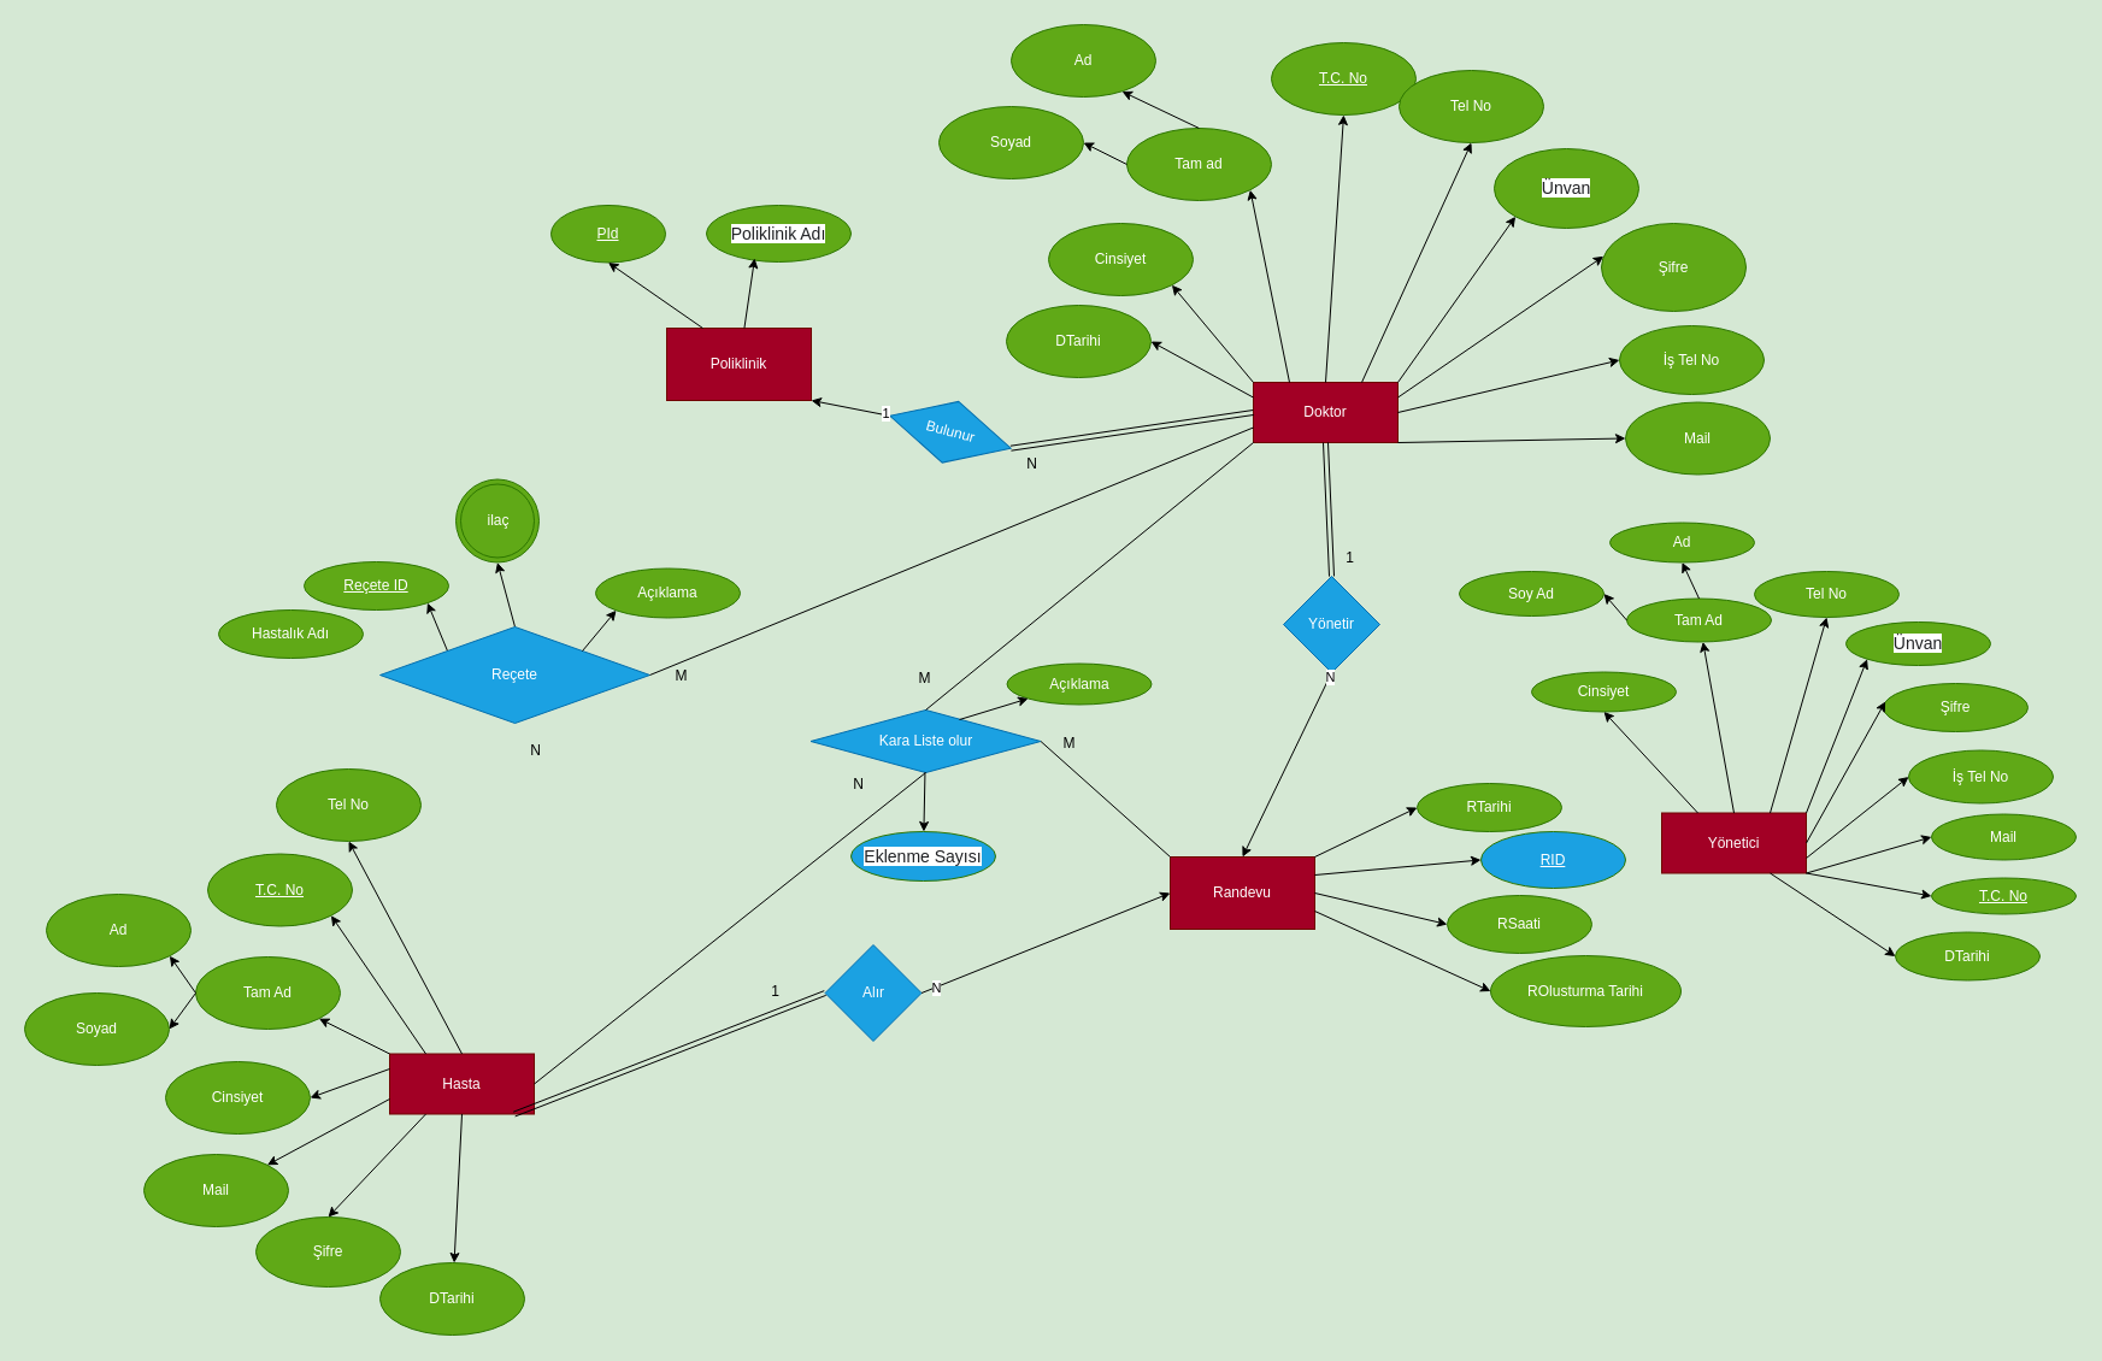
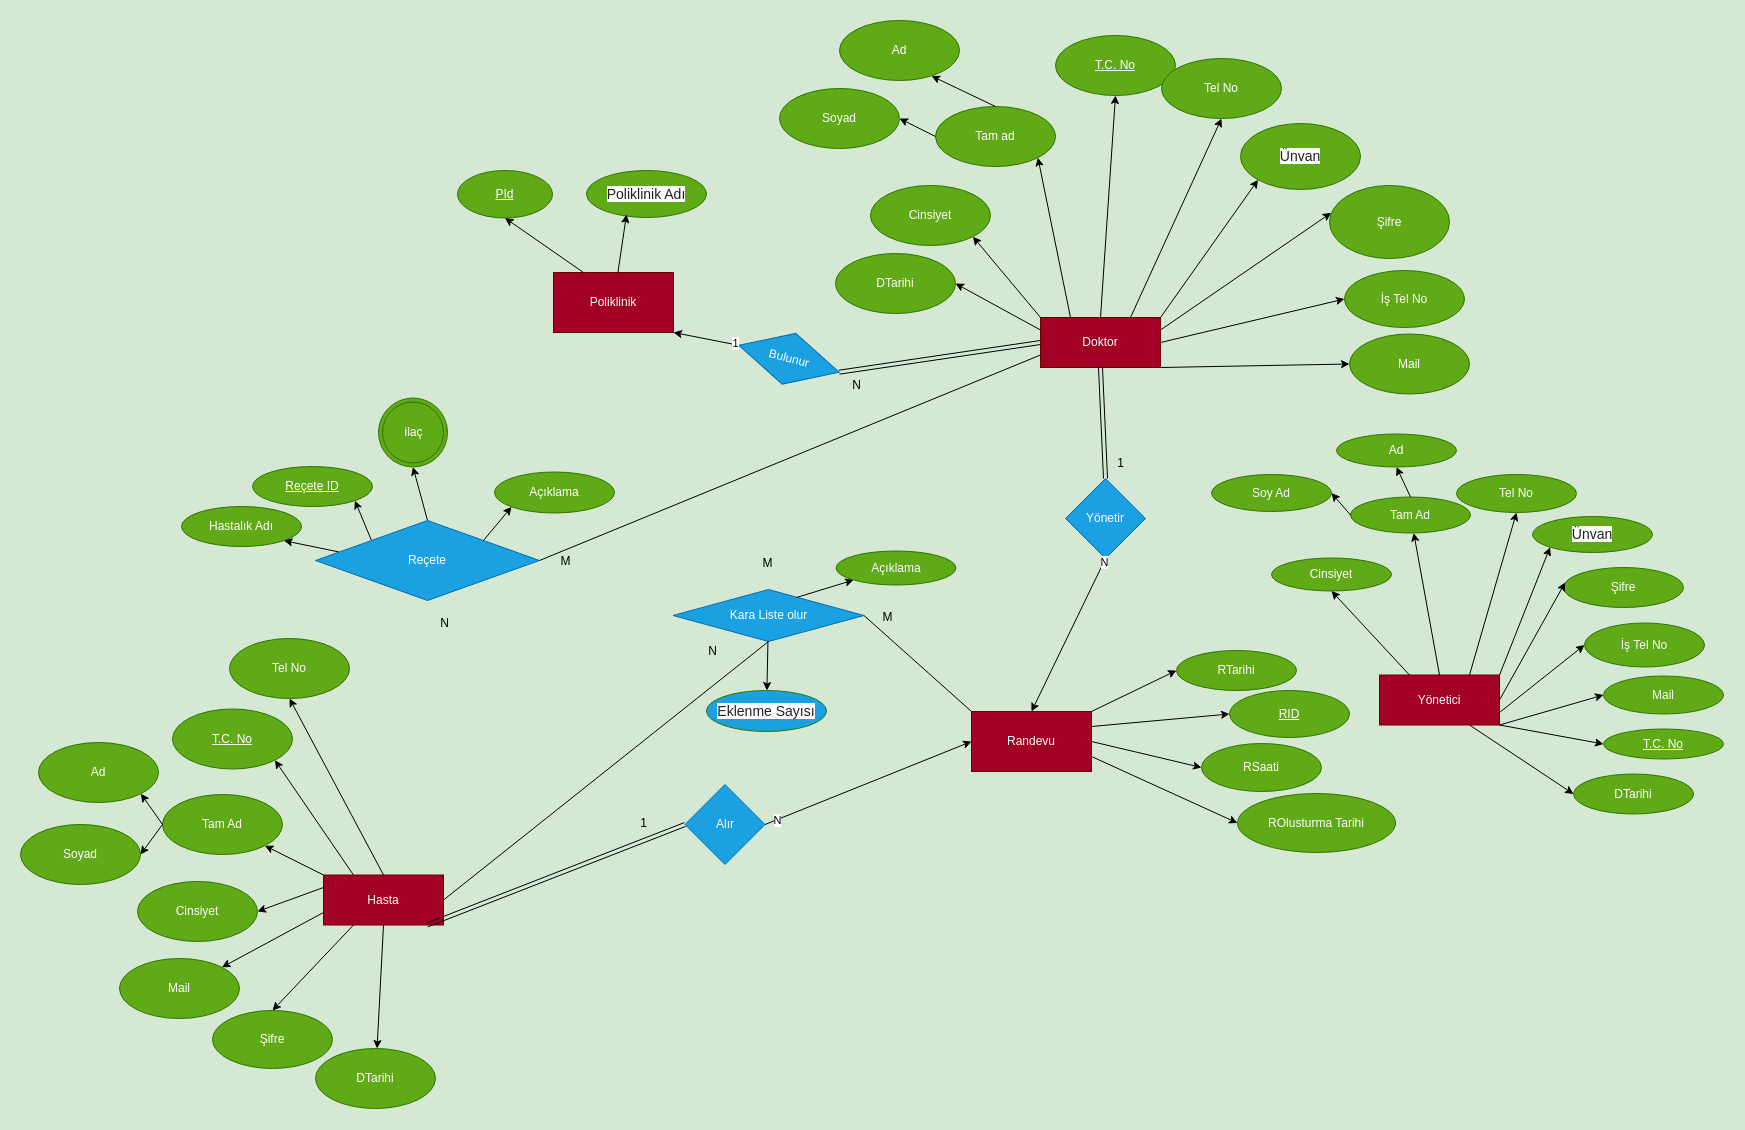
- <mxCell id="103" value="" style="endArrow=none;html=1;rounded=0;entryX=0;entryY=1;entryDx=0;entryDy=0;exitX=0.5;exitY=0;exitDx=0;exitDy=0;" parent="1" source="100" target="11" edge="1"><mxGeometry width="50" height="50" relative="1" as="geometry"><mxPoint x="792" y="496" as="sourcePoint" /><mxPoint x="1027" y="354" as="targetPoint" /></mxGeometry></mxCell>
+ <mxCell id="110" value="" style="endArrow=classic;html=1;rounded=0;exitX=0.104;exitY=0.393;exitDx=0;exitDy=0;exitPerimeter=0;entryX=1;entryY=1;entryDx=0;entryDy=0;" parent="1" source="108" target="43" edge="1"><mxGeometry width="50" height="50" relative="1" as="geometry"><mxPoint x="336" y="640" as="sourcePoint" /><mxPoint x="386" y="590" as="targetPoint" /></mxGeometry></mxCell>
- <mxCell id="50" value="&lt;u&gt;RID&lt;/u&gt;" style="ellipse;whiteSpace=wrap;html=1;rounded=0;fillColor=#1ba1e2;fontColor=#ffffff;strokeColor=#2D7600;" parent="1" vertex="1"><mxGeometry x="1229" y="690" width="120" height="47" as="geometry" /></mxCell>
+ <mxCell id="50" value="&lt;u&gt;RID&lt;/u&gt;" style="ellipse;whiteSpace=wrap;html=1;rounded=0;fillColor=#60a917;fontColor=#ffffff;strokeColor=#2D7600;" parent="1" vertex="1"><mxGeometry x="1229" y="690" width="120" height="47" as="geometry" /></mxCell>
